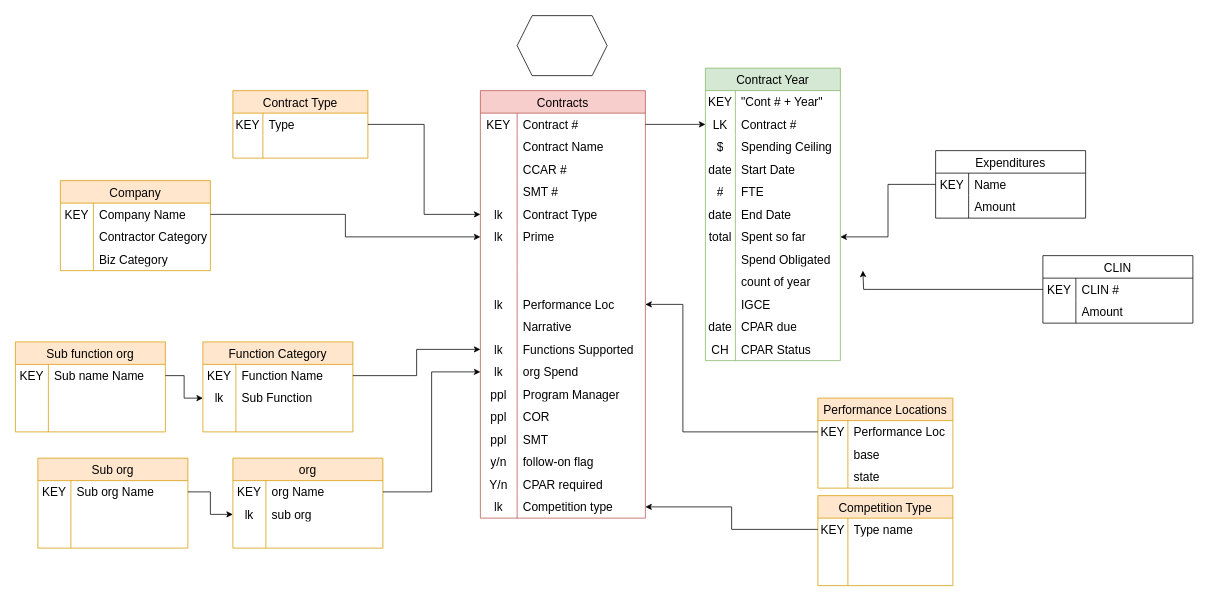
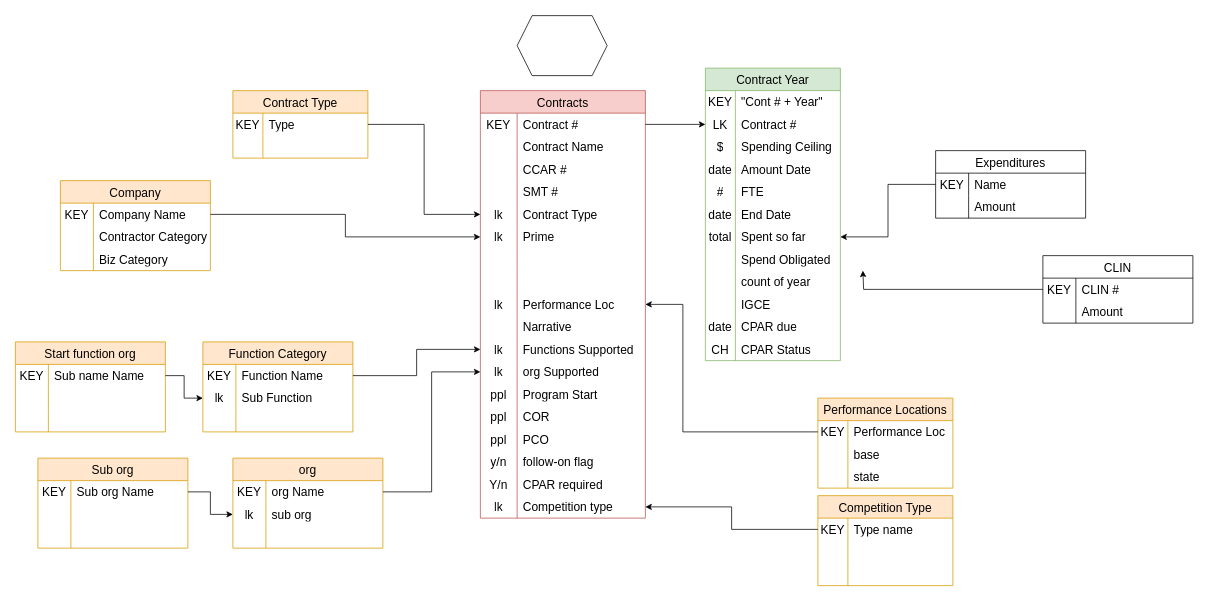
- <mxCell id="14" value="Start Date" style="shape=partialRectangle;html=1;whiteSpace=wrap;connectable=0;fillColor=none;top=0;left=0;bottom=0;right=0;align=left;spacingLeft=6;overflow=hidden;strokeColor=inherit;fontSize=16;" vertex="1" parent="12"><mxGeometry x="40" width="140" height="30" as="geometry"><mxRectangle width="140" height="30" as="alternateBounds" /></mxGeometry></mxCell>
+ <mxCell id="14" value="Amount Date" style="shape=partialRectangle;html=1;whiteSpace=wrap;connectable=0;fillColor=none;top=0;left=0;bottom=0;right=0;align=left;spacingLeft=6;overflow=hidden;strokeColor=inherit;fontSize=16;" vertex="1" parent="12"><mxGeometry x="40" width="140" height="30" as="geometry"><mxRectangle width="140" height="30" as="alternateBounds" /></mxGeometry></mxCell>
- <mxCell id="174" value="Sub function org" style="shape=table;startSize=30;container=1;collapsible=0;childLayout=tableLayout;fixedRows=1;rowLines=0;fontStyle=0;strokeColor=#d79b00;fontSize=16;fillColor=#ffe6cc;" vertex="1" parent="1"><mxGeometry x="20" y="455" width="200" height="120" as="geometry" /></mxCell>
+ <mxCell id="174" value="Start function org" style="shape=table;startSize=30;container=1;collapsible=0;childLayout=tableLayout;fixedRows=1;rowLines=0;fontStyle=0;strokeColor=#d79b00;fontSize=16;fillColor=#ffe6cc;" vertex="1" parent="1"><mxGeometry x="20" y="455" width="200" height="120" as="geometry" /></mxCell>
- <mxCell id="75" value="org Spend" style="shape=partialRectangle;html=1;whiteSpace=wrap;connectable=0;fillColor=none;top=0;left=0;bottom=0;right=0;align=left;spacingLeft=6;overflow=hidden;strokeColor=inherit;fontSize=16;" vertex="1" parent="73"><mxGeometry x="49" width="171" height="30" as="geometry"><mxRectangle width="171" height="30" as="alternateBounds" /></mxGeometry></mxCell>
+ <mxCell id="75" value="org Supported" style="shape=partialRectangle;html=1;whiteSpace=wrap;connectable=0;fillColor=none;top=0;left=0;bottom=0;right=0;align=left;spacingLeft=6;overflow=hidden;strokeColor=inherit;fontSize=16;" vertex="1" parent="73"><mxGeometry x="49" width="171" height="30" as="geometry"><mxRectangle width="171" height="30" as="alternateBounds" /></mxGeometry></mxCell>
- <mxCell id="78" value="Program Manager" style="shape=partialRectangle;html=1;whiteSpace=wrap;connectable=0;fillColor=none;top=0;left=0;bottom=0;right=0;align=left;spacingLeft=6;overflow=hidden;strokeColor=inherit;fontSize=16;" vertex="1" parent="76"><mxGeometry x="49" width="171" height="30" as="geometry"><mxRectangle width="171" height="30" as="alternateBounds" /></mxGeometry></mxCell>
+ <mxCell id="78" value="Program Start" style="shape=partialRectangle;html=1;whiteSpace=wrap;connectable=0;fillColor=none;top=0;left=0;bottom=0;right=0;align=left;spacingLeft=6;overflow=hidden;strokeColor=inherit;fontSize=16;" vertex="1" parent="76"><mxGeometry x="49" width="171" height="30" as="geometry"><mxRectangle width="171" height="30" as="alternateBounds" /></mxGeometry></mxCell>
- <mxCell id="84" value="SMT" style="shape=partialRectangle;html=1;whiteSpace=wrap;connectable=0;fillColor=none;top=0;left=0;bottom=0;right=0;align=left;spacingLeft=6;overflow=hidden;strokeColor=inherit;fontSize=16;" vertex="1" parent="82"><mxGeometry x="49" width="171" height="30" as="geometry"><mxRectangle width="171" height="30" as="alternateBounds" /></mxGeometry></mxCell>
+ <mxCell id="84" value="PCO" style="shape=partialRectangle;html=1;whiteSpace=wrap;connectable=0;fillColor=none;top=0;left=0;bottom=0;right=0;align=left;spacingLeft=6;overflow=hidden;strokeColor=inherit;fontSize=16;" vertex="1" parent="82"><mxGeometry x="49" width="171" height="30" as="geometry"><mxRectangle width="171" height="30" as="alternateBounds" /></mxGeometry></mxCell>
